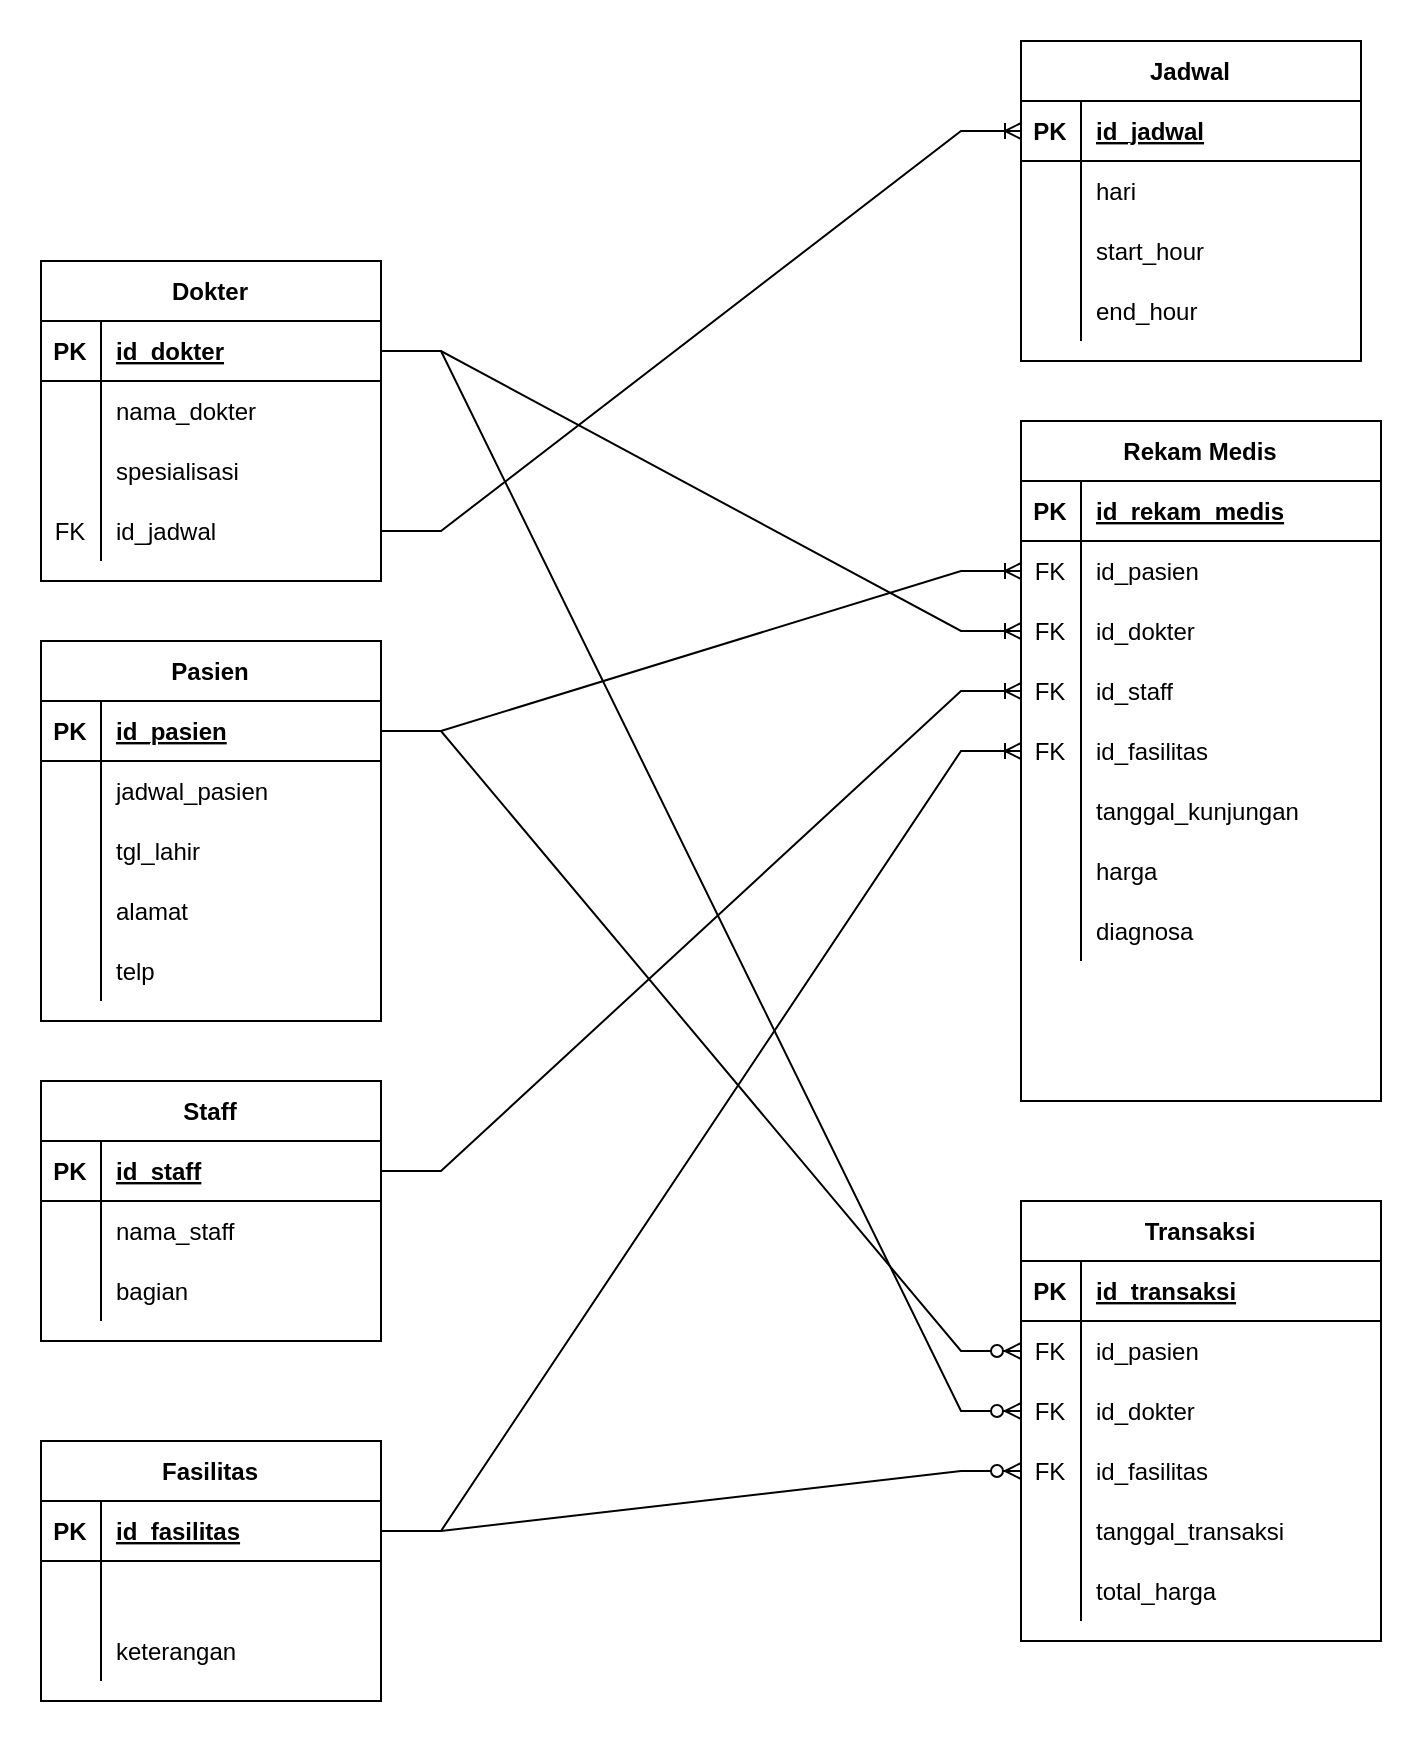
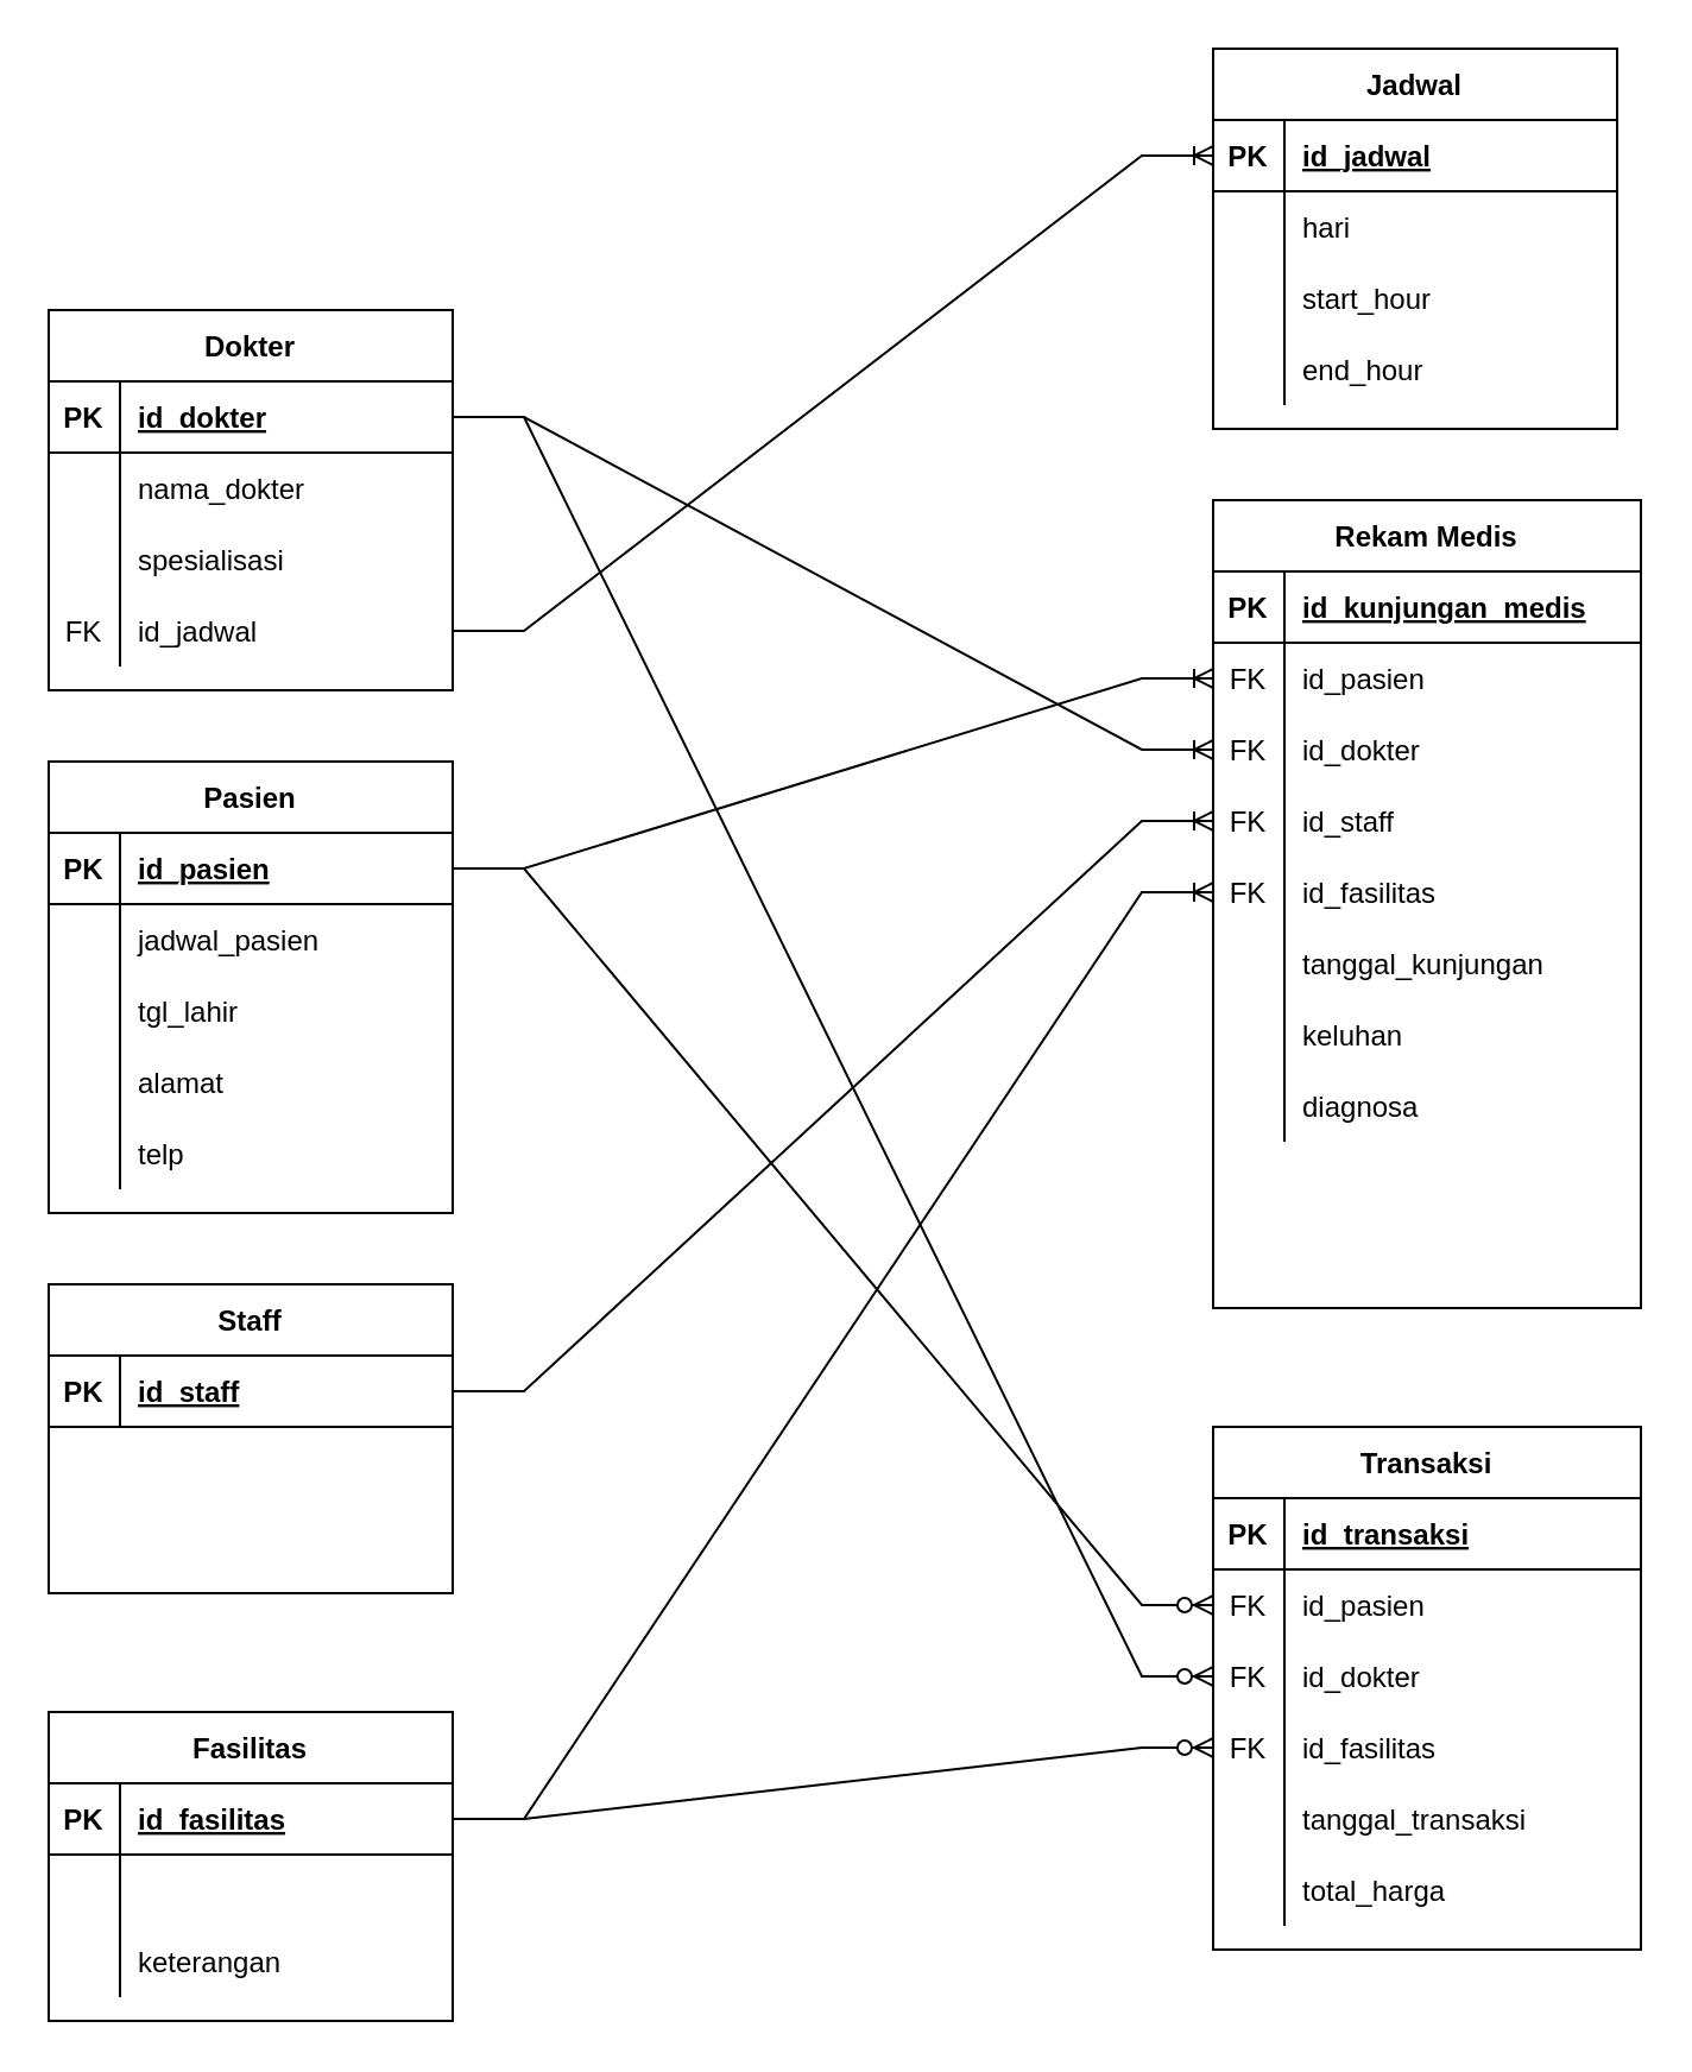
- <mxCell id="44" value="id_rekam_medis" style="shape=partialRectangle;overflow=hidden;connectable=0;fillColor=none;top=0;left=0;bottom=0;right=0;align=left;spacingLeft=6;fontStyle=5;" parent="42" vertex="1"><mxGeometry x="30" width="150" height="30" as="geometry"><mxRectangle width="150" height="30" as="alternateBounds" /></mxGeometry></mxCell>
+ <mxCell id="44" value="id_kunjungan_medis" style="shape=partialRectangle;overflow=hidden;connectable=0;fillColor=none;top=0;left=0;bottom=0;right=0;align=left;spacingLeft=6;fontStyle=5;" parent="42" vertex="1"><mxGeometry x="30" width="150" height="30" as="geometry"><mxRectangle width="150" height="30" as="alternateBounds" /></mxGeometry></mxCell>
- <mxCell id="62" value="harga" style="shape=partialRectangle;overflow=hidden;connectable=0;fillColor=none;top=0;left=0;bottom=0;right=0;align=left;spacingLeft=6;" parent="60" vertex="1"><mxGeometry x="30" width="150" height="30" as="geometry"><mxRectangle width="150" height="30" as="alternateBounds" /></mxGeometry></mxCell>
+ <mxCell id="62" value="keluhan" style="shape=partialRectangle;overflow=hidden;connectable=0;fillColor=none;top=0;left=0;bottom=0;right=0;align=left;spacingLeft=6;" parent="60" vertex="1"><mxGeometry x="30" width="150" height="30" as="geometry"><mxRectangle width="150" height="30" as="alternateBounds" /></mxGeometry></mxCell>
- <mxCell id="37" value="nama_staff" style="shape=partialRectangle;overflow=hidden;connectable=0;fillColor=none;top=0;left=0;bottom=0;right=0;align=left;spacingLeft=6;" parent="35" vertex="1"><mxGeometry x="30" width="140" height="30" as="geometry"><mxRectangle width="140" height="30" as="alternateBounds" /></mxGeometry></mxCell>
- <mxCell id="40" value="bagian" style="shape=partialRectangle;overflow=hidden;connectable=0;fillColor=none;top=0;left=0;bottom=0;right=0;align=left;spacingLeft=6;" parent="38" vertex="1"><mxGeometry x="30" width="140" height="30" as="geometry"><mxRectangle width="140" height="30" as="alternateBounds" /></mxGeometry></mxCell>
